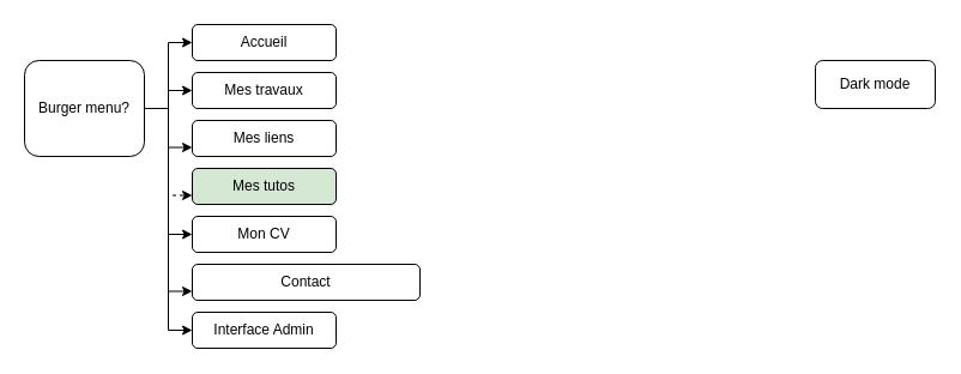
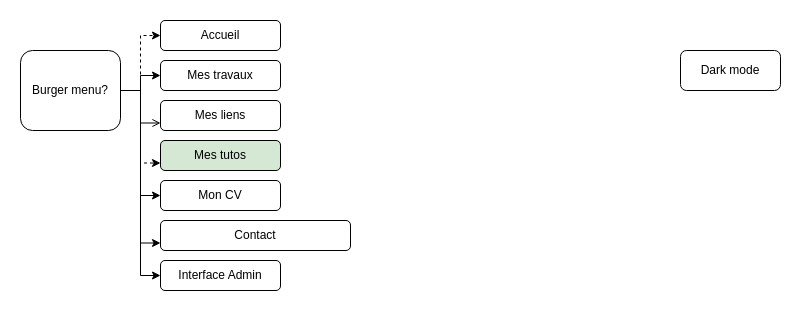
- <mxCell id="4" value="" style="edgeStyle=orthogonalEdgeStyle;rounded=0;orthogonalLoop=1;jettySize=auto;html=1;" edge="1" parent="1" source="10" target="15"><mxGeometry relative="1" as="geometry" /></mxCell>
+ <mxCell id="4" value="" style="edgeStyle=orthogonalEdgeStyle;rounded=0;orthogonalLoop=1;jettySize=auto;html=1;dashed=1;" edge="1" parent="1" source="10" target="15"><mxGeometry relative="1" as="geometry" /></mxCell>
- <mxCell id="5" style="edgeStyle=orthogonalEdgeStyle;rounded=0;orthogonalLoop=1;jettySize=auto;html=1;entryX=0;entryY=0.75;entryDx=0;entryDy=0;" edge="1" parent="1" source="10" target="12"><mxGeometry relative="1" as="geometry" /></mxCell>
+ <mxCell id="5" style="edgeStyle=orthogonalEdgeStyle;rounded=0;orthogonalLoop=1;jettySize=auto;html=1;entryX=0;entryY=0.75;entryDx=0;entryDy=0;endArrow=open;" edge="1" parent="1" source="10" target="12"><mxGeometry relative="1" as="geometry" /></mxCell>
